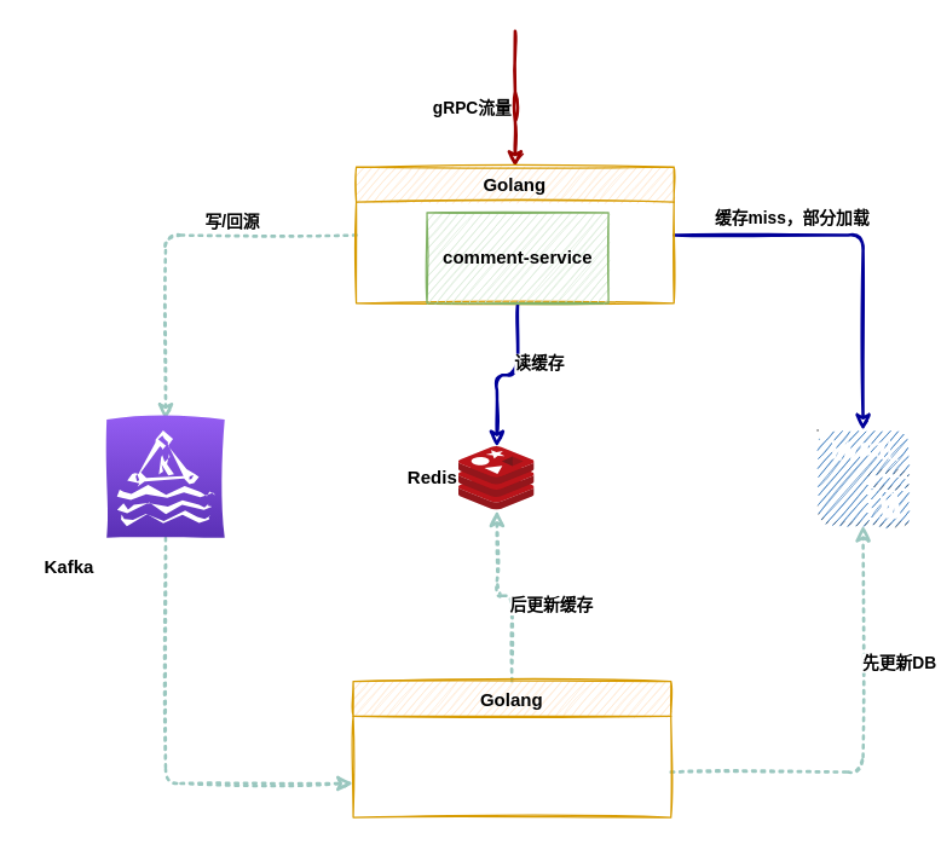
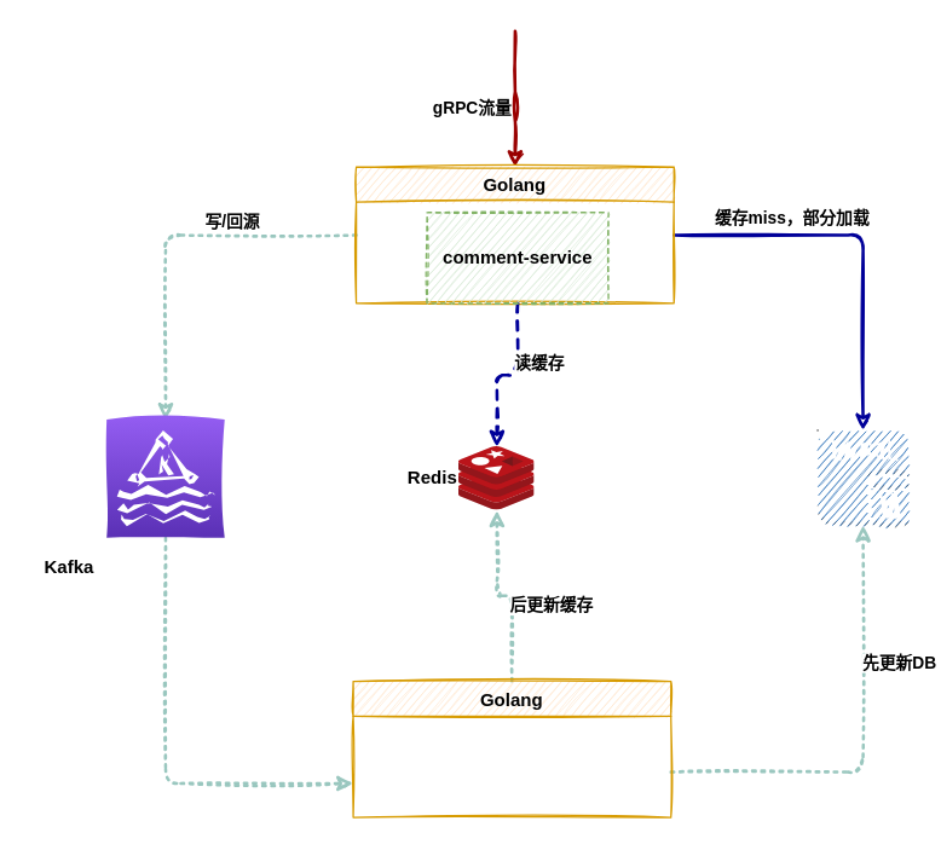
- <mxCell id="10" value="comment-service" style="whiteSpace=wrap;html=1;sketch=1;fontStyle=1;fillColor=#d5e8d4;strokeColor=#82b366;" vertex="1" parent="1"><mxGeometry x="281.75" y="140" width="120" height="60" as="geometry" /></mxCell>
+ <mxCell id="10" value="comment-service" style="whiteSpace=wrap;html=1;sketch=1;fontStyle=1;fillColor=#d5e8d4;strokeColor=#82b366;dashed=1;" vertex="1" parent="1"><mxGeometry x="281.75" y="140" width="120" height="60" as="geometry" /></mxCell>
- <mxCell id="8" style="edgeStyle=orthogonalEdgeStyle;rounded=1;sketch=1;orthogonalLoop=1;jettySize=auto;html=1;strokeWidth=2;fontColor=#000000;strokeColor=#000099;" edge="1" parent="1" source="10" target="11"><mxGeometry relative="1" as="geometry" /></mxCell>
+ <mxCell id="8" style="edgeStyle=orthogonalEdgeStyle;rounded=1;sketch=1;orthogonalLoop=1;jettySize=auto;html=1;strokeWidth=2;fontColor=#000000;strokeColor=#000099;dashed=1;" edge="1" parent="1" source="10" target="11"><mxGeometry relative="1" as="geometry" /></mxCell>
